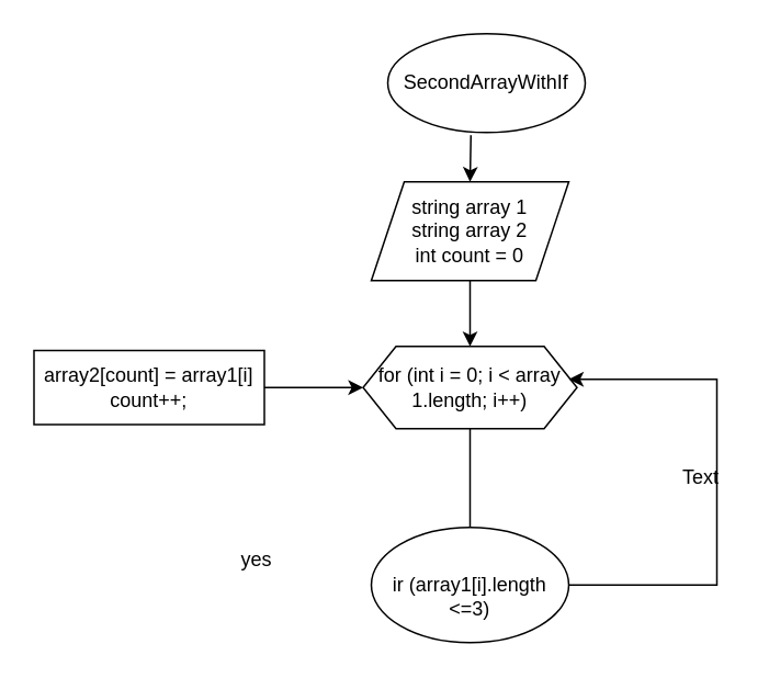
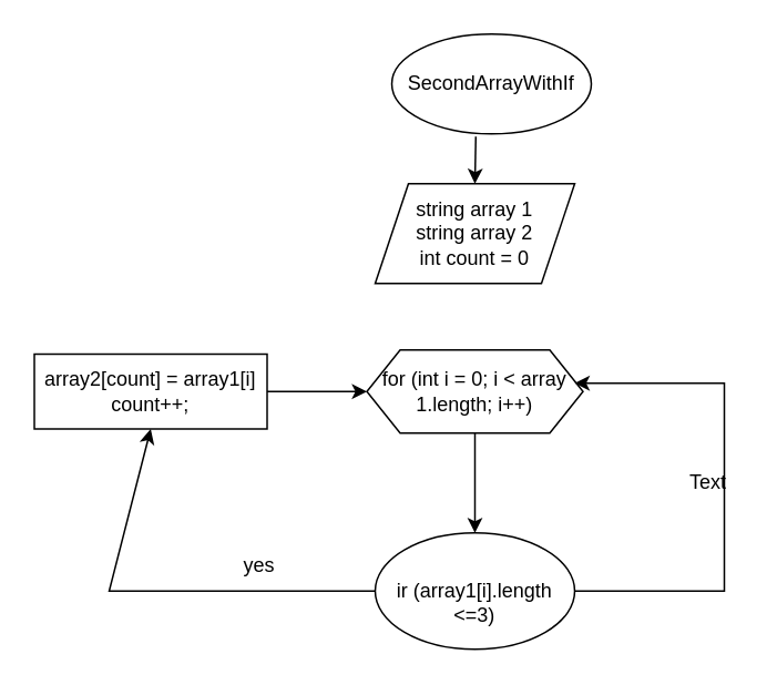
- <mxCell id="3" value="" style="edgeStyle=orthogonalEdgeStyle;rounded=0;orthogonalLoop=1;jettySize=auto;html=1;" edge="1" parent="1" source="4" target="6"><mxGeometry relative="1" as="geometry" /></mxCell>
- <mxCell id="5" value="" style="edgeStyle=orthogonalEdgeStyle;rounded=0;orthogonalLoop=1;jettySize=auto;html=1;endArrow=none;" edge="1" parent="1" source="6" target="7"><mxGeometry relative="1" as="geometry" /></mxCell>
+ <mxCell id="5" value="" style="edgeStyle=orthogonalEdgeStyle;rounded=0;orthogonalLoop=1;jettySize=auto;html=1;" edge="1" parent="1" source="6" target="7"><mxGeometry relative="1" as="geometry" /></mxCell>
+ <mxCell id="11" value="" style="endArrow=classic;html=1;rounded=0;exitX=0;exitY=0.5;exitDx=0;exitDy=0;entryX=0.5;entryY=1;entryDx=0;entryDy=0;" edge="1" parent="1" source="7" target="9"><mxGeometry width="50" height="50" relative="1" as="geometry"><mxPoint x="295" y="220" as="sourcePoint" /><mxPoint x="345" y="170" as="targetPoint" /><Array as="points"><mxPoint x="65" y="355" /></Array></mxGeometry></mxCell>
